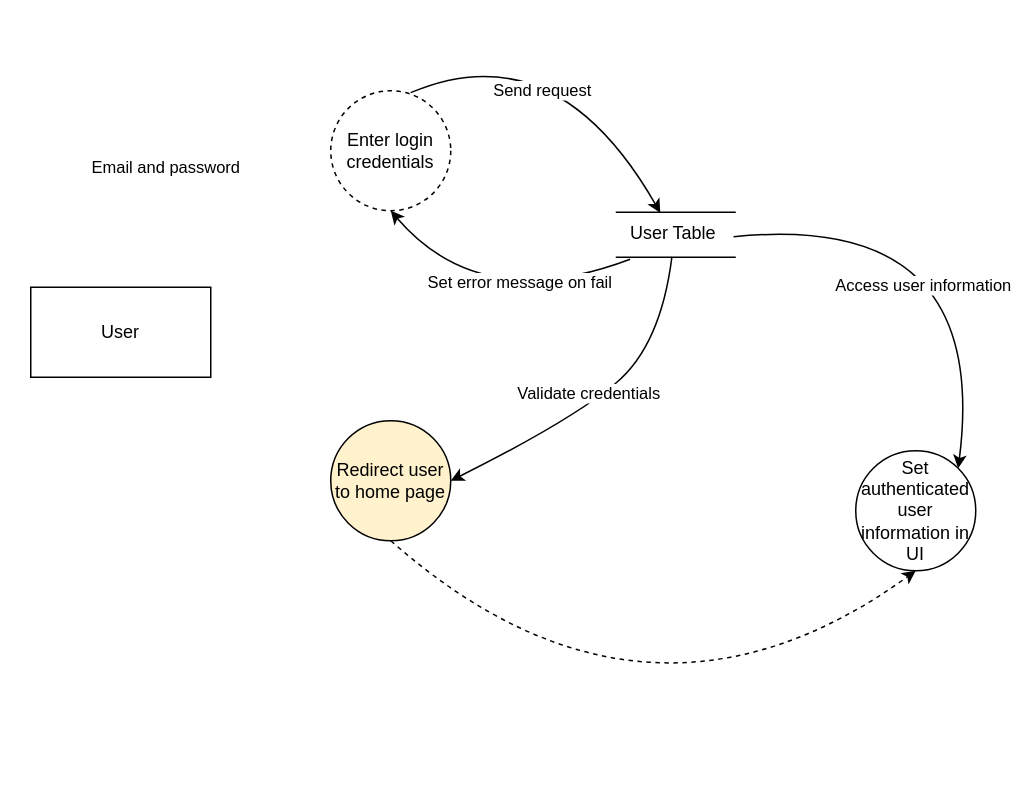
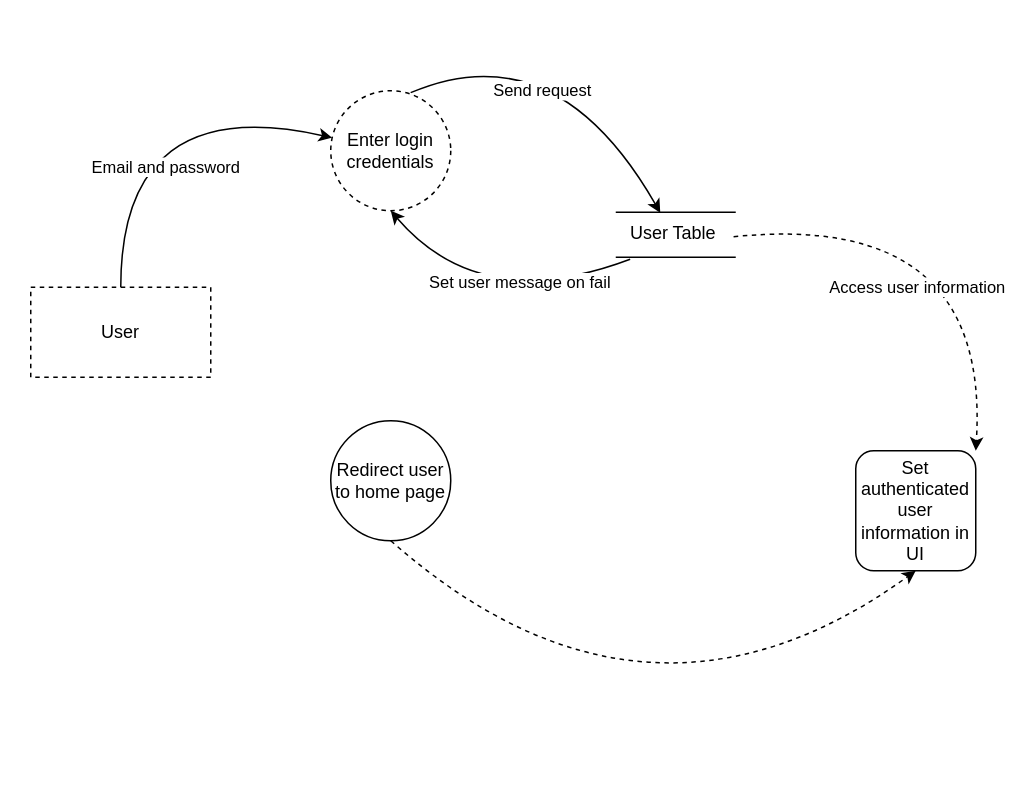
+ <mxCell id="16" value="" style="endArrow=classic;html=1;exitX=0.5;exitY=0;exitDx=0;exitDy=0;curved=1;" edge="1" parent="1" source="15" target="2"><mxGeometry width="50" height="50" relative="1" as="geometry"><mxPoint x="120" y="180" as="sourcePoint" /><mxPoint x="170" y="130" as="targetPoint" /><Array as="points"><mxPoint x="80" y="60" /></Array></mxGeometry></mxCell>
- <mxCell id="19" value="" style="endArrow=classic;html=1;entryX=1;entryY=0;entryDx=0;entryDy=0;exitX=1.007;exitY=0.577;exitDx=0;exitDy=0;exitPerimeter=0;curved=1;" edge="1" parent="1" source="8" target="4"><mxGeometry width="50" height="50" relative="1" as="geometry"><mxPoint x="230" y="180" as="sourcePoint" /><mxPoint x="280" y="130" as="targetPoint" /><Array as="points"><mxPoint x="660" y="140" /></Array></mxGeometry></mxCell>
+ <mxCell id="19" value="" style="endArrow=classic;html=1;entryX=1;entryY=0;entryDx=0;entryDy=0;exitX=1.007;exitY=0.577;exitDx=0;exitDy=0;exitPerimeter=0;curved=1;dashed=1;" edge="1" parent="1" source="8" target="4"><mxGeometry width="50" height="50" relative="1" as="geometry"><mxPoint x="230" y="180" as="sourcePoint" /><mxPoint x="280" y="130" as="targetPoint" /><Array as="points"><mxPoint x="660" y="140" /></Array></mxGeometry></mxCell>
- <mxCell id="14" value="Set error message on fail" style="edgeLabel;html=1;align=center;verticalAlign=middle;resizable=0;points=[];" vertex="1" connectable="0" parent="1"><mxGeometry x="389.996" y="59.997" as="geometry"><mxPoint x="-44" y="128" as="offset" /></mxGeometry></mxCell>
+ <mxCell id="14" value="Set user message on fail" style="edgeLabel;html=1;align=center;verticalAlign=middle;resizable=0;points=[];" vertex="1" connectable="0" parent="1"><mxGeometry x="389.996" y="59.997" as="geometry"><mxPoint x="-44" y="128" as="offset" /></mxGeometry></mxCell>
- <mxCell id="15" value="User" style="rounded=0;whiteSpace=wrap;html=1;" vertex="1" parent="1"><mxGeometry x="20" y="191" width="120" height="60" as="geometry" /></mxCell>
+ <mxCell id="15" value="User" style="rounded=0;whiteSpace=wrap;html=1;dashed=1;" vertex="1" parent="1"><mxGeometry x="20" y="191" width="120" height="60" as="geometry" /></mxCell>
- <mxCell id="9" value="" style="endArrow=classic;html=1;exitX=0.493;exitY=1.026;exitDx=0;exitDy=0;exitPerimeter=0;entryX=1;entryY=0.5;entryDx=0;entryDy=0;curved=1;" edge="1" parent="1" source="8" target="3"><mxGeometry width="50" height="50" relative="1" as="geometry"><mxPoint x="320" y="270" as="sourcePoint" /><mxPoint x="370" y="220" as="targetPoint" /><Array as="points"><mxPoint x="440" y="230" /><mxPoint x="380" y="280" /></Array></mxGeometry></mxCell>
- <mxCell id="10" value="Validate credentials" style="edgeLabel;html=1;align=center;verticalAlign=middle;resizable=0;points=[];" vertex="1" connectable="0" parent="9"><mxGeometry x="0.029" y="-13" relative="1" as="geometry"><mxPoint x="4" y="5" as="offset" /></mxGeometry></mxCell>
- <mxCell id="3" value="Redirect user to home page" style="ellipse;whiteSpace=wrap;html=1;aspect=fixed;fillColor=#fff2cc;" vertex="1" parent="1"><mxGeometry x="220" y="280" width="80" height="80" as="geometry" /></mxCell>
+ <mxCell id="3" value="Redirect user to home page" style="ellipse;whiteSpace=wrap;html=1;aspect=fixed;" vertex="1" parent="1"><mxGeometry x="220" y="280" width="80" height="80" as="geometry" /></mxCell>
- <mxCell id="4" value="Set authenticated user information in UI" style="ellipse;whiteSpace=wrap;html=1;aspect=fixed;" vertex="1" parent="1"><mxGeometry x="570" y="300" width="80" height="80" as="geometry" /></mxCell>
+ <mxCell id="4" value="Set authenticated user information in UI" style="whiteSpace=wrap;html=1;aspect=fixed;rounded=1;" vertex="1" parent="1"><mxGeometry x="570" y="300" width="80" height="80" as="geometry" /></mxCell>
